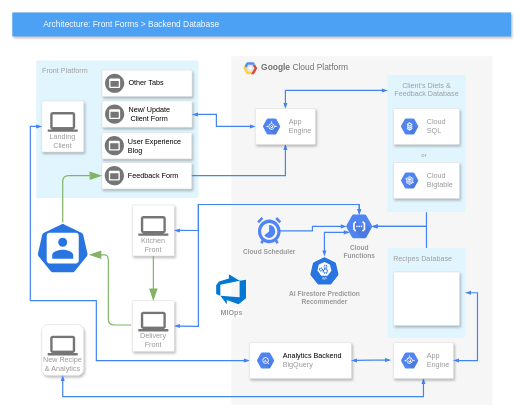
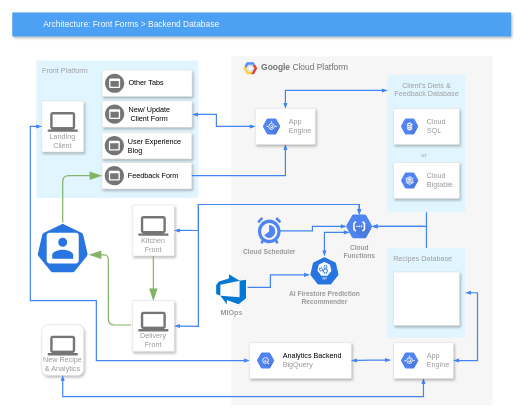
+ <mxCell id="57" style="edgeStyle=orthogonalEdgeStyle;rounded=0;html=1;labelBackgroundColor=none;startArrow=none;startFill=0;endArrow=blockThin;endFill=1;jettySize=auto;orthogonalLoop=1;strokeColor=#4284F3;strokeWidth=2;fontSize=10;fontColor=#999999;align=center;dashed=0;endSize=4;startSize=4;entryX=0.005;entryY=0.63;entryDx=0;entryDy=0;entryPerimeter=0;exitX=1.04;exitY=0.425;exitDx=0;exitDy=0;exitPerimeter=0;" edge="1" parent="1" source="56" target="44"><mxGeometry relative="1" as="geometry"><Array as="points"><mxPoint x="450" y="478" /><mxPoint x="450" y="457" /></Array><mxPoint x="473.88" y="393.794" as="sourcePoint" /><mxPoint x="586.55" y="386.48" as="targetPoint" /></mxGeometry></mxCell>
